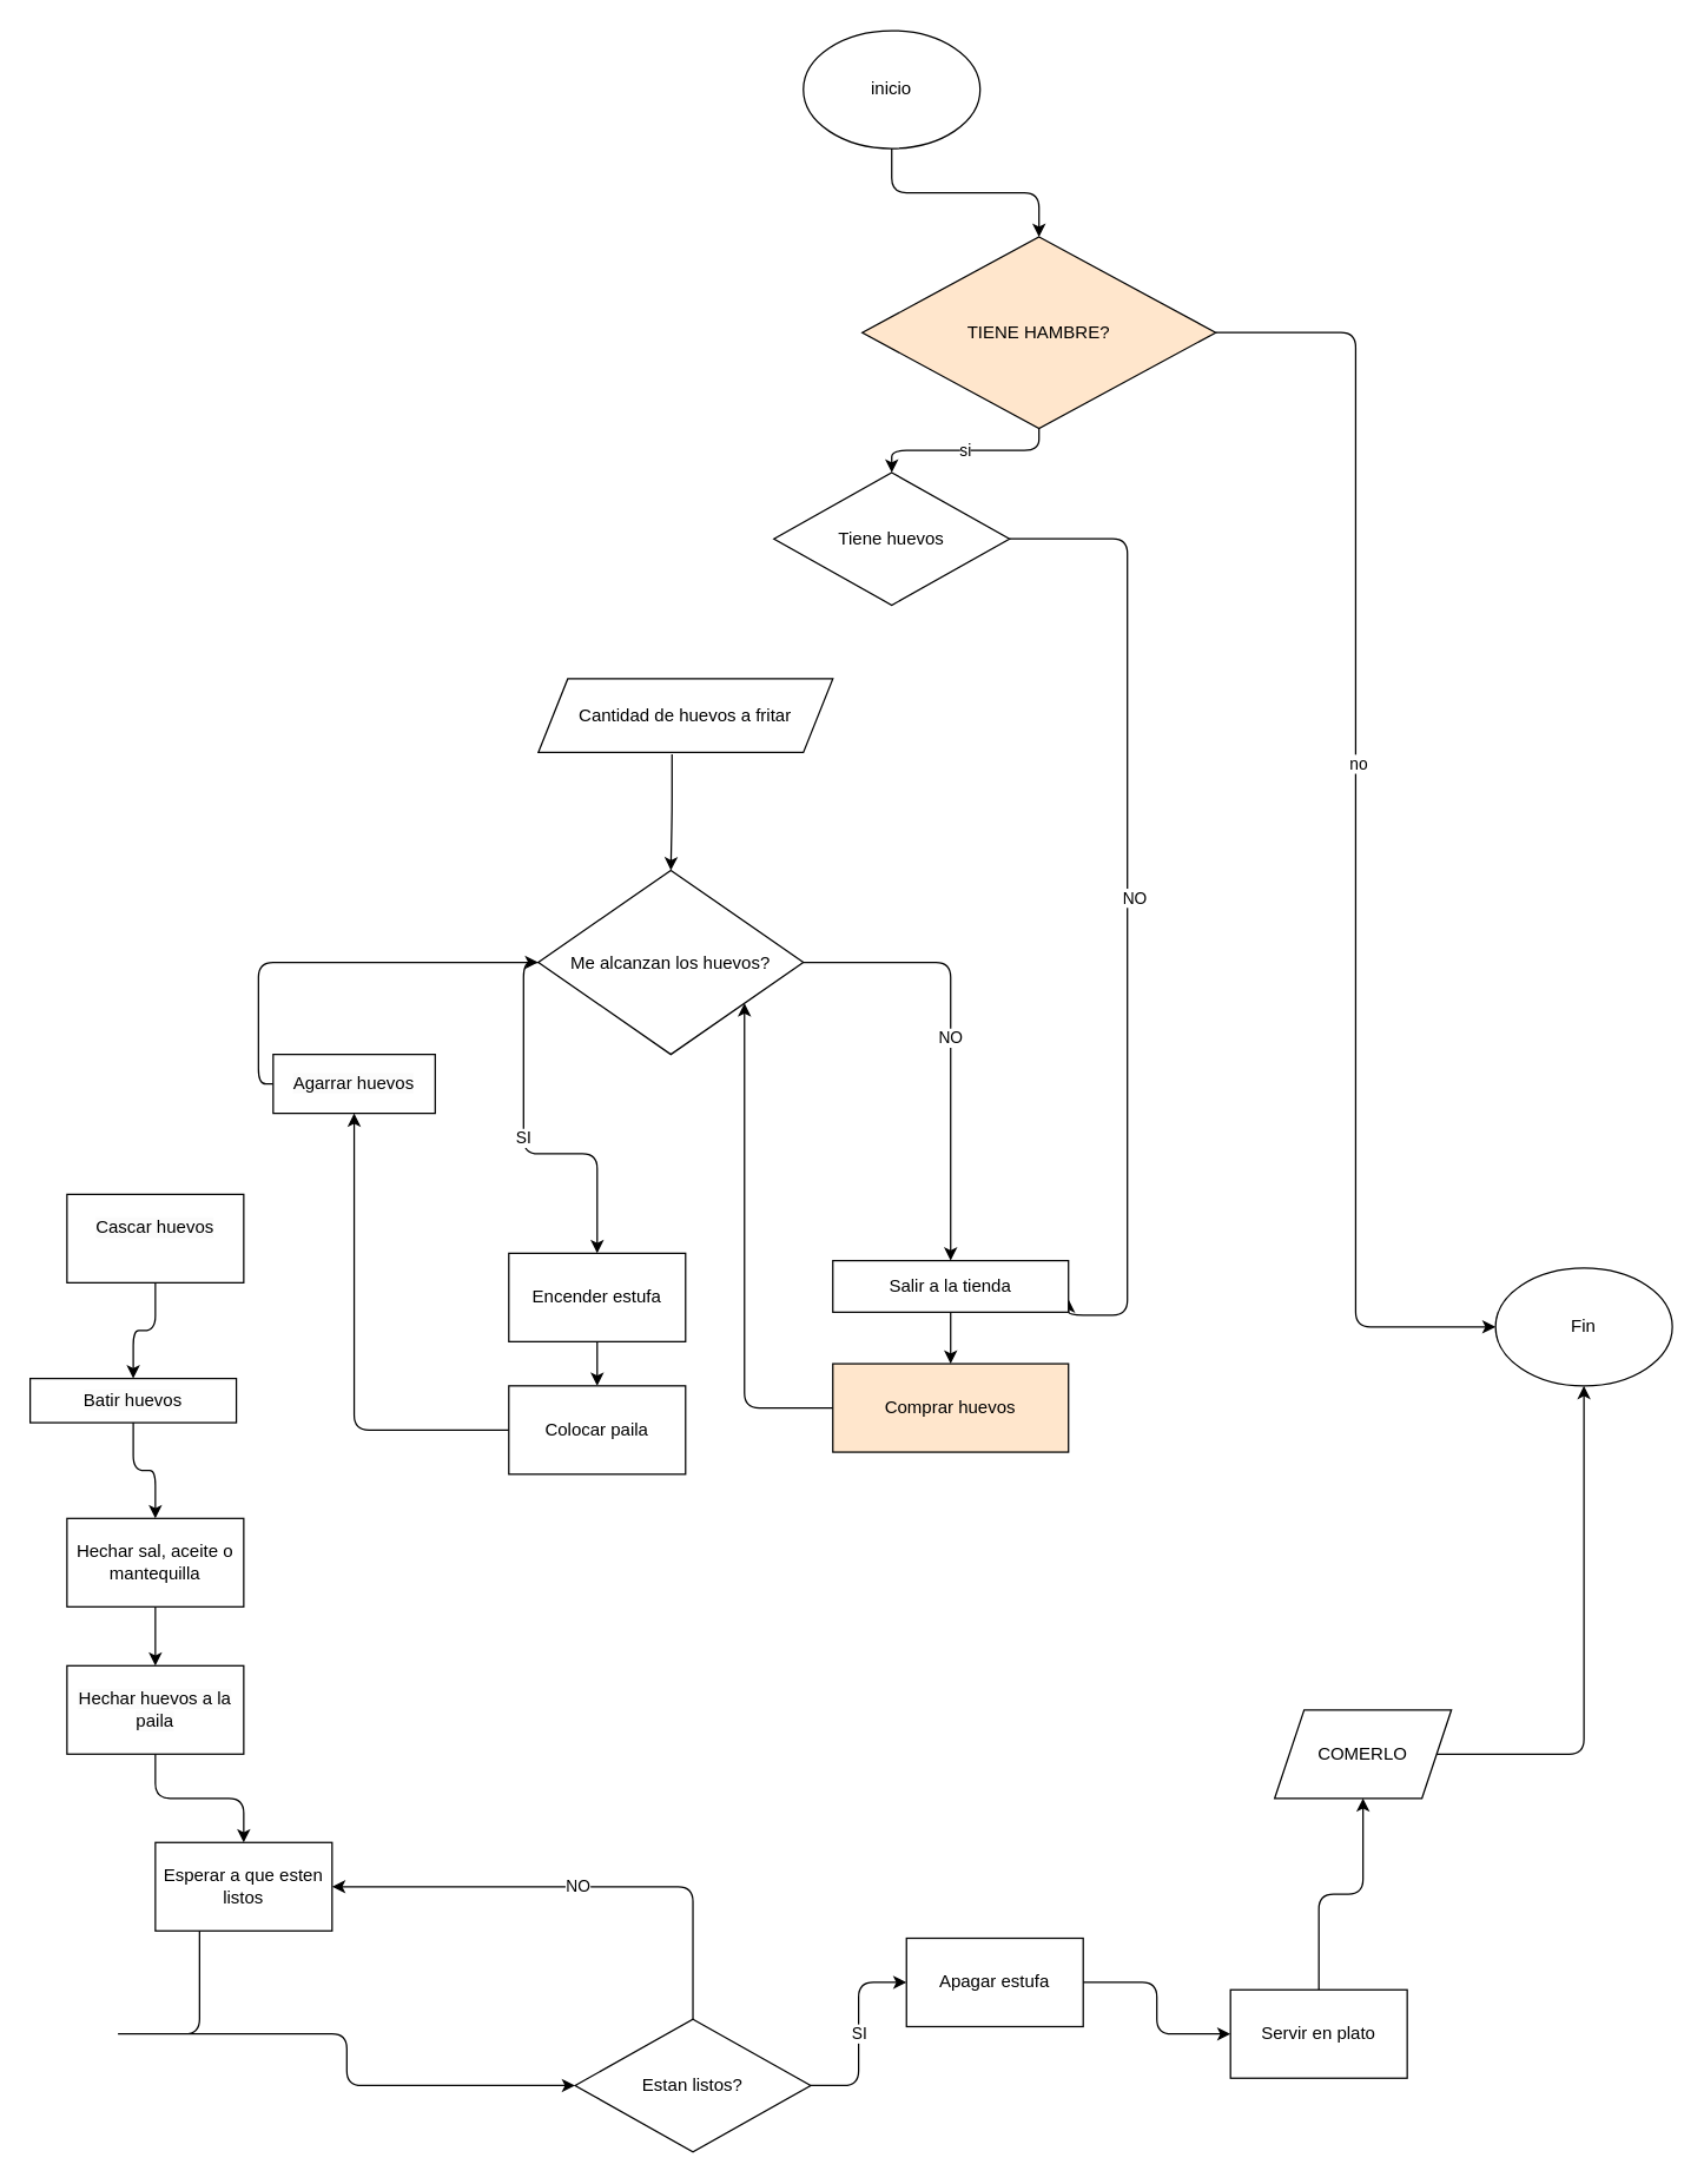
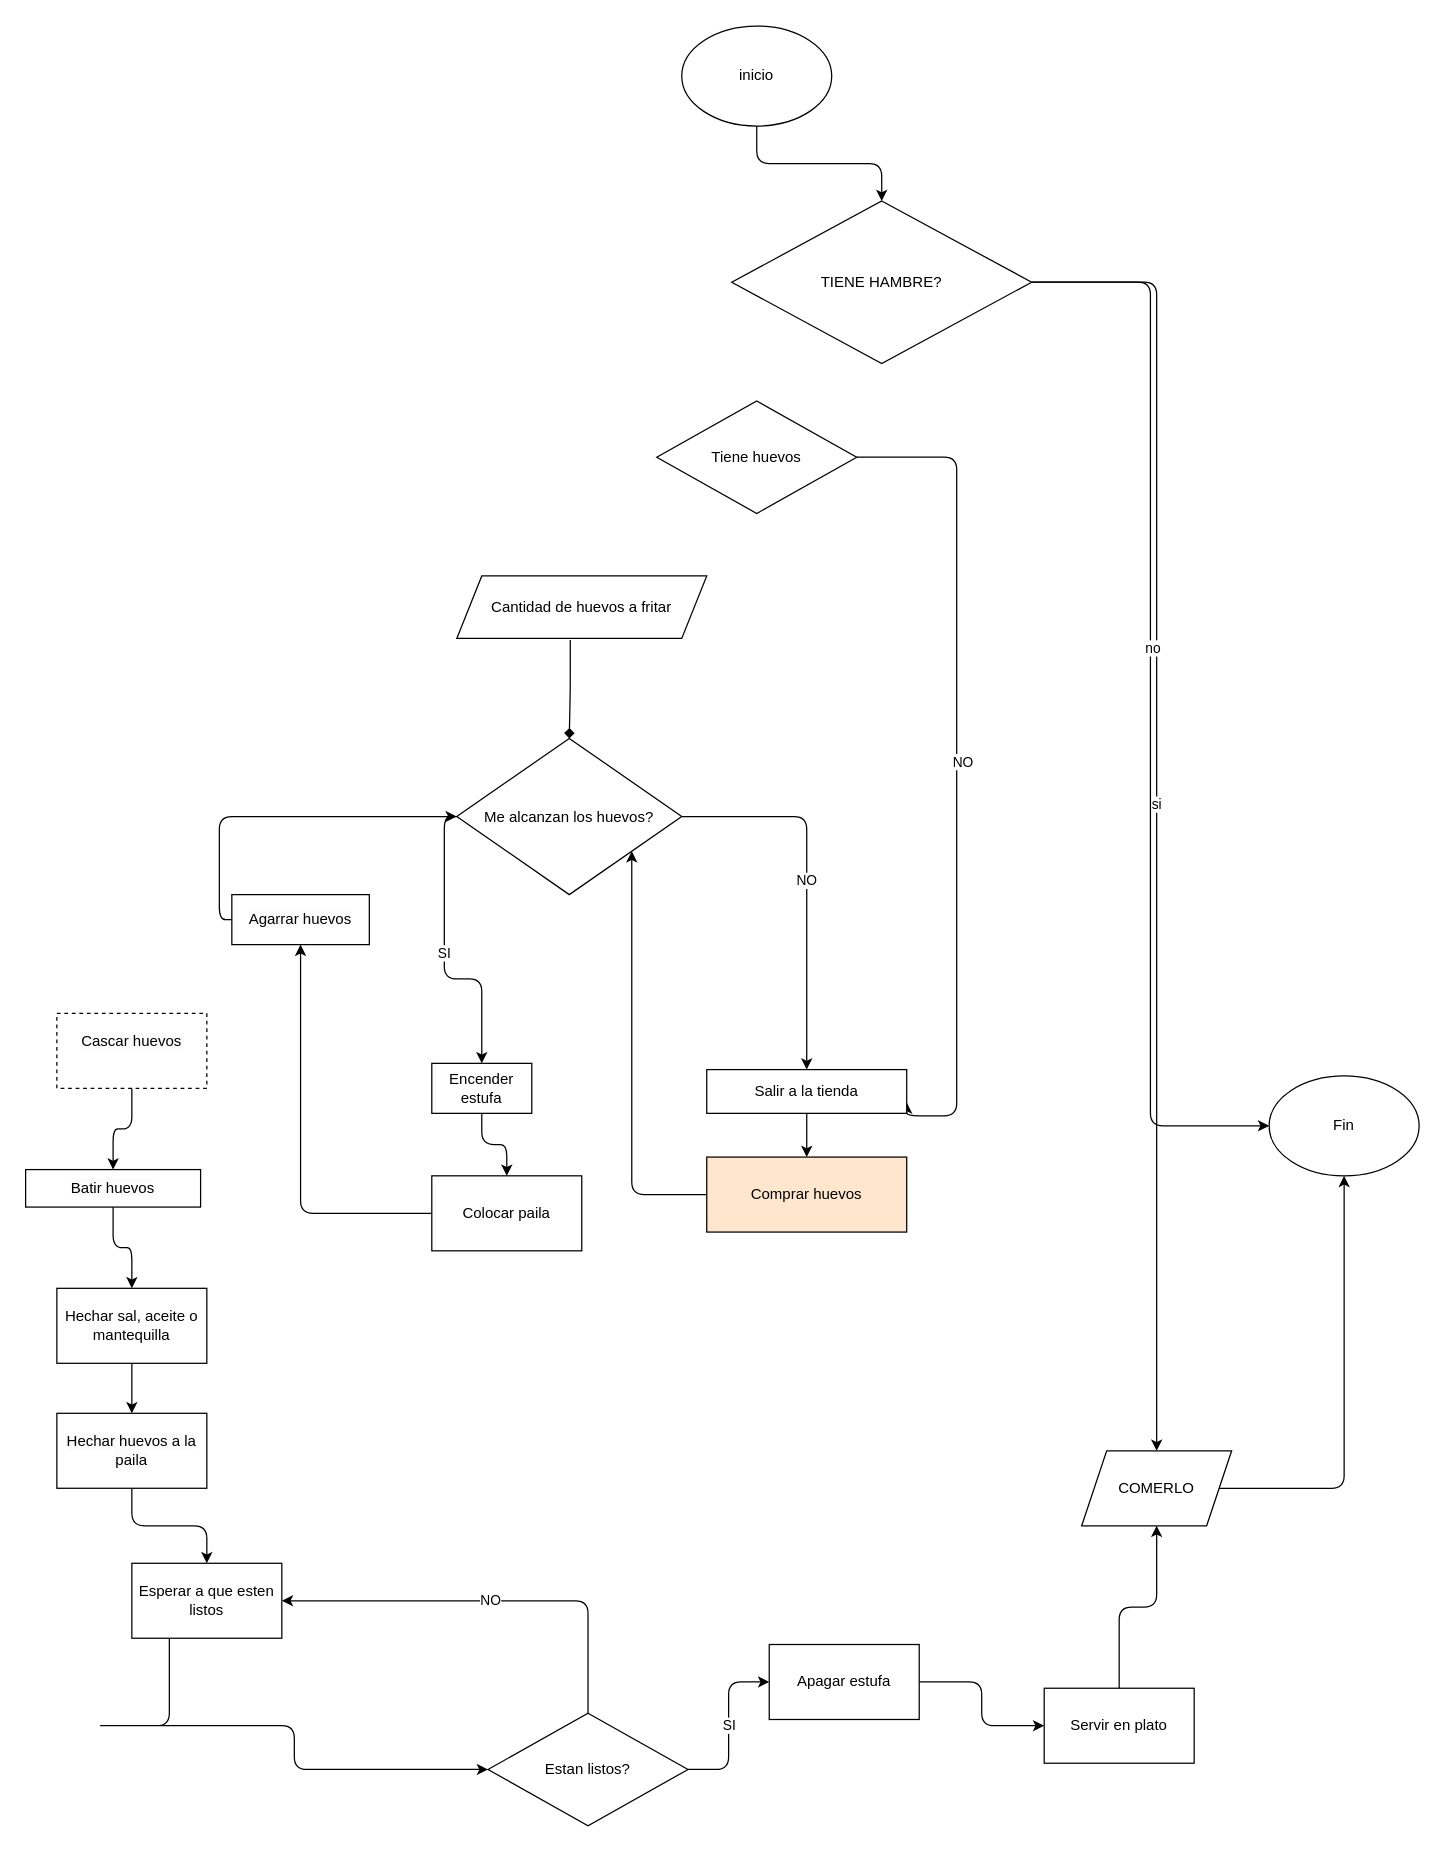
- <mxCell id="8" value="TIENE HAMBRE?" style="rhombus;whiteSpace=wrap;html=1;fillColor=#ffe6cc;" vertex="1" parent="1"><mxGeometry x="585" y="160" width="240" height="130" as="geometry" /></mxCell>
+ <mxCell id="8" value="TIENE HAMBRE?" style="rhombus;whiteSpace=wrap;html=1;" vertex="1" parent="1"><mxGeometry x="585" y="160" width="240" height="130" as="geometry" /></mxCell>
- <mxCell id="5" value="si" style="edgeStyle=orthogonalEdgeStyle;html=1;entryX=0.5;entryY=0;entryDx=0;entryDy=0;" edge="1" parent="1" source="8" target="11"><mxGeometry relative="1" as="geometry"><mxPoint x="705" y="370" as="targetPoint" /></mxGeometry></mxCell>
+ <mxCell id="5" value="si" style="edgeStyle=orthogonalEdgeStyle;html=1;" edge="1" parent="1" source="8" target="24"><mxGeometry relative="1" as="geometry"><mxPoint x="705" y="370" as="targetPoint" /></mxGeometry></mxCell>
- <mxCell id="12" style="edgeStyle=orthogonalEdgeStyle;html=1;entryX=0.5;entryY=0;entryDx=0;entryDy=0;exitX=0.454;exitY=1.024;exitDx=0;exitDy=0;exitPerimeter=0;" edge="1" parent="1" source="13" target="16"><mxGeometry relative="1" as="geometry" /></mxCell>
+ <mxCell id="12" style="edgeStyle=orthogonalEdgeStyle;html=1;entryX=0.5;entryY=0;entryDx=0;entryDy=0;exitX=0.454;exitY=1.024;exitDx=0;exitDy=0;exitPerimeter=0;endArrow=diamond;" edge="1" parent="1" source="13" target="16"><mxGeometry relative="1" as="geometry" /></mxCell>
- <mxCell id="31" value="&#10;&lt;span style=&quot;color: rgb(0, 0, 0); font-family: Helvetica; font-size: 12px; font-style: normal; font-variant-ligatures: normal; font-variant-caps: normal; font-weight: 400; letter-spacing: normal; orphans: 2; text-align: center; text-indent: 0px; text-transform: none; widows: 2; word-spacing: 0px; -webkit-text-stroke-width: 0px; background-color: rgb(251, 251, 251); text-decoration-thickness: initial; text-decoration-style: initial; text-decoration-color: initial; float: none; display: inline !important;&quot;&gt;Cascar huevos&lt;/span&gt;&#10;&#10;" style="rounded=0;whiteSpace=wrap;html=1;" vertex="1" parent="1"><mxGeometry x="45" y="810" width="120" height="60" as="geometry" /></mxCell>
+ <mxCell id="31" value="&#10;&lt;span style=&quot;color: rgb(0, 0, 0); font-family: Helvetica; font-size: 12px; font-style: normal; font-variant-ligatures: normal; font-variant-caps: normal; font-weight: 400; letter-spacing: normal; orphans: 2; text-align: center; text-indent: 0px; text-transform: none; widows: 2; word-spacing: 0px; -webkit-text-stroke-width: 0px; background-color: rgb(251, 251, 251); text-decoration-thickness: initial; text-decoration-style: initial; text-decoration-color: initial; float: none; display: inline !important;&quot;&gt;Cascar huevos&lt;/span&gt;&#10;&#10;" style="rounded=0;whiteSpace=wrap;html=1;dashed=1;" vertex="1" parent="1"><mxGeometry x="45" y="810" width="120" height="60" as="geometry" /></mxCell>
- <mxCell id="42" value="Encender estufa" style="rounded=0;whiteSpace=wrap;html=1;" vertex="1" parent="1"><mxGeometry x="345" y="850" width="120" height="60" as="geometry" /></mxCell>
+ <mxCell id="42" value="Encender estufa" style="rounded=0;whiteSpace=wrap;html=1;" vertex="1" parent="1"><mxGeometry x="345" y="850" width="80" height="40" as="geometry" /></mxCell>
